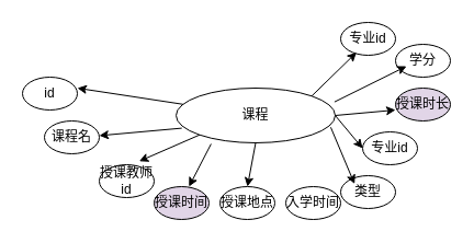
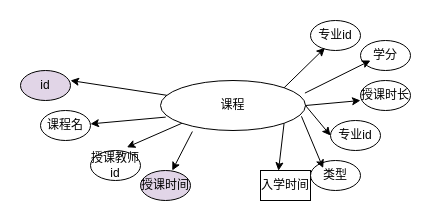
- <mxCell id="3" value="id" style="ellipse;whiteSpace=wrap;html=1;" vertex="1" parent="1"><mxGeometry x="20" y="70" width="50" height="30" as="geometry" /></mxCell>
+ <mxCell id="3" value="id" style="ellipse;whiteSpace=wrap;html=1;fillColor=#e1d5e7;" vertex="1" parent="1"><mxGeometry x="20" y="70" width="50" height="30" as="geometry" /></mxCell>
- <mxCell id="17" value="授课时长" style="ellipse;whiteSpace=wrap;html=1;fillColor=#e1d5e7;" vertex="1" parent="1"><mxGeometry x="360" y="80" width="50" height="30" as="geometry" /></mxCell>
+ <mxCell id="17" value="授课时长" style="ellipse;whiteSpace=wrap;html=1;" vertex="1" parent="1"><mxGeometry x="360" y="80" width="50" height="30" as="geometry" /></mxCell>
+ <mxCell id="13" value="" style="endArrow=classic;html=1;rounded=0;exitX=1;exitY=1;exitDx=0;exitDy=0;entryX=0.36;entryY=0.007;entryDx=0;entryDy=0;entryPerimeter=0;" edge="1" parent="1" source="2" target="7"><mxGeometry width="50" height="50" relative="1" as="geometry"><mxPoint x="283.185" y="82.078" as="sourcePoint" /><mxPoint x="346.82" y="110" as="targetPoint" /></mxGeometry></mxCell>
- <mxCell id="16" value="" style="endArrow=classic;html=1;rounded=0;exitX=0.5;exitY=1;exitDx=0;exitDy=0;entryX=0.5;entryY=0;entryDx=0;entryDy=0;" edge="1" parent="1" source="2" target="15"><mxGeometry width="50" height="50" relative="1" as="geometry"><mxPoint x="192" y="141" as="sourcePoint" /><mxPoint x="181.76" y="180" as="targetPoint" /></mxGeometry></mxCell>
- <mxCell id="15" value="授课地点" style="ellipse;whiteSpace=wrap;html=1;" vertex="1" parent="1"><mxGeometry x="200" y="170" width="50" height="30" as="geometry" /></mxCell>
- <mxCell id="7" value="入学时间" style="ellipse;whiteSpace=wrap;html=1;" vertex="1" parent="1"><mxGeometry x="260" y="170" width="50" height="30" as="geometry" /></mxCell>
+ <mxCell id="7" value="入学时间" style="whiteSpace=wrap;html=1;rounded=0;" vertex="1" parent="1"><mxGeometry x="260" y="170" width="50" height="30" as="geometry" /></mxCell>
